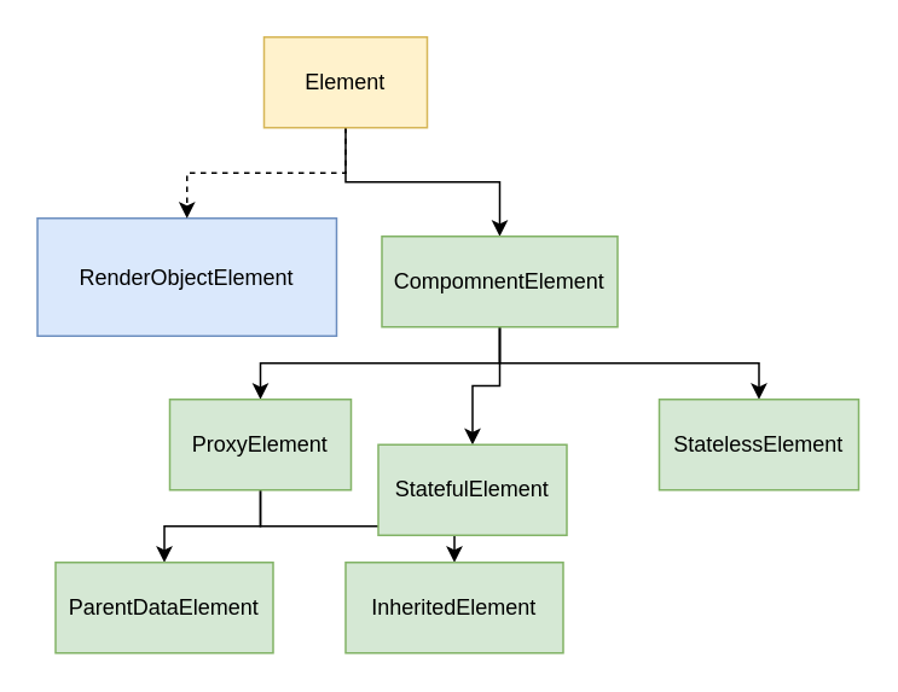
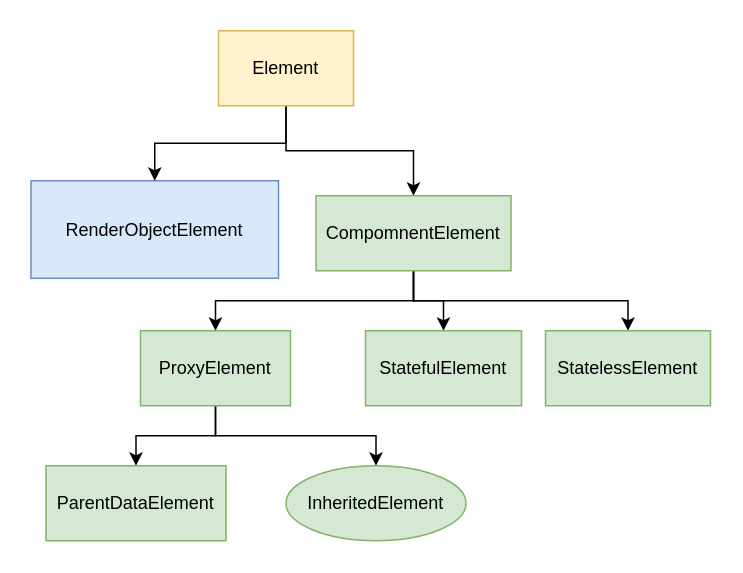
- <mxCell id="3" style="edgeStyle=orthogonalEdgeStyle;rounded=0;orthogonalLoop=1;jettySize=auto;html=1;exitX=0.5;exitY=1;exitDx=0;exitDy=0;entryX=0.5;entryY=0;entryDx=0;entryDy=0;dashed=1;" edge="1" parent="1" source="5" target="2"><mxGeometry relative="1" as="geometry" /></mxCell>
+ <mxCell id="3" style="edgeStyle=orthogonalEdgeStyle;rounded=0;orthogonalLoop=1;jettySize=auto;html=1;exitX=0.5;exitY=1;exitDx=0;exitDy=0;entryX=0.5;entryY=0;entryDx=0;entryDy=0;" edge="1" parent="1" source="5" target="2"><mxGeometry relative="1" as="geometry" /></mxCell>
- <mxCell id="13" value="StatefulElement" style="rounded=0;whiteSpace=wrap;html=1;fillColor=#d5e8d4;strokeColor=#82b366;" vertex="1" parent="1"><mxGeometry x="208" y="245" width="104" height="50" as="geometry" /></mxCell>
+ <mxCell id="13" value="StatefulElement" style="rounded=0;whiteSpace=wrap;html=1;fillColor=#d5e8d4;strokeColor=#82b366;" vertex="1" parent="1"><mxGeometry x="243" y="220" width="104" height="50" as="geometry" /></mxCell>
- <mxCell id="16" value="InheritedElement" style="rounded=0;whiteSpace=wrap;html=1;fillColor=#d5e8d4;strokeColor=#82b366;" vertex="1" parent="1"><mxGeometry x="190" y="310" width="120" height="50" as="geometry" /></mxCell>
+ <mxCell id="16" value="InheritedElement" style="ellipse;whiteSpace=wrap;html=1;fillColor=#d5e8d4;strokeColor=#82b366;" vertex="1" parent="1"><mxGeometry x="190" y="310" width="120" height="50" as="geometry" /></mxCell>
